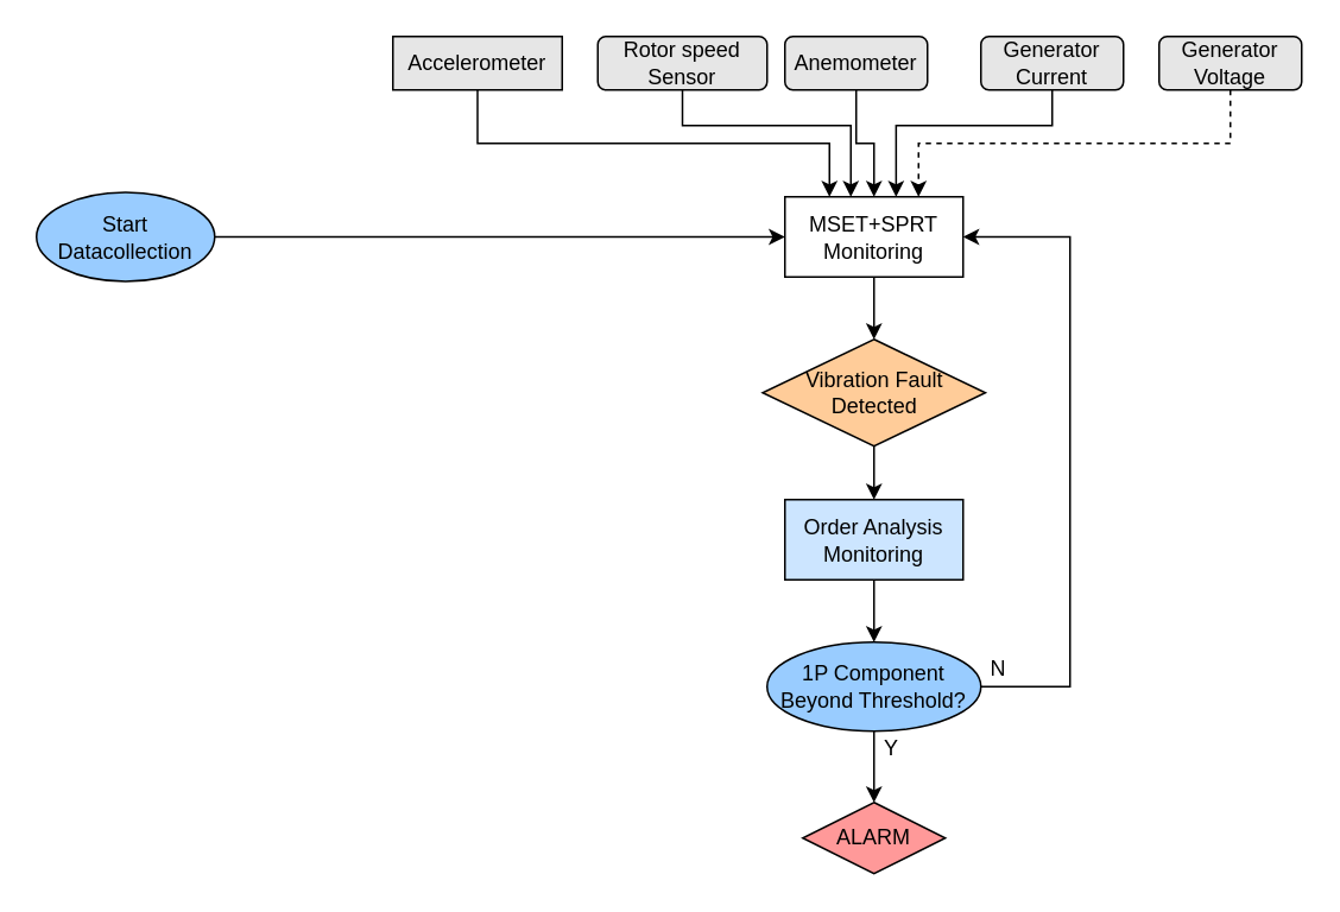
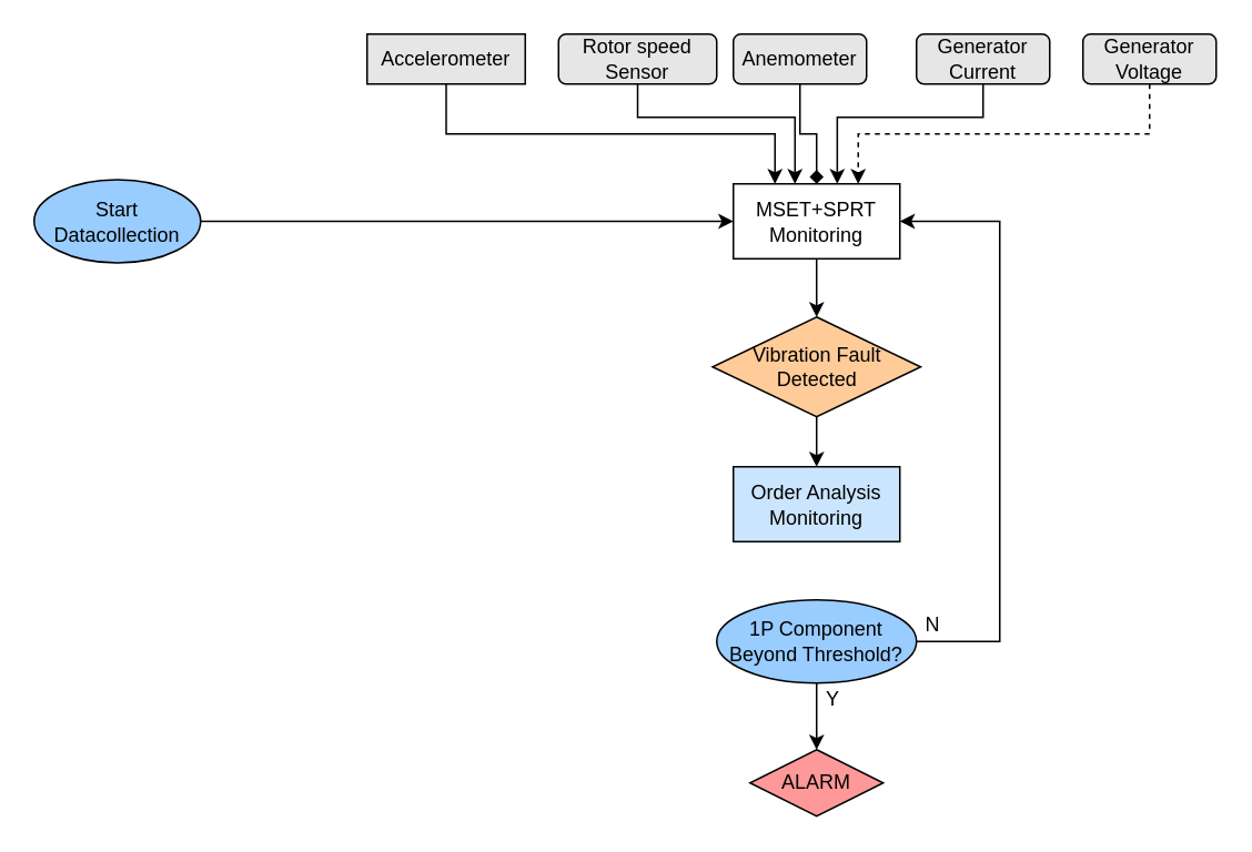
- <mxCell id="3" style="edgeStyle=orthogonalEdgeStyle;rounded=0;orthogonalLoop=1;jettySize=auto;html=1;exitX=0.5;exitY=1;exitDx=0;exitDy=0;entryX=0.5;entryY=0;entryDx=0;entryDy=0;" parent="1" source="4" target="14" edge="1"><mxGeometry relative="1" as="geometry" /></mxCell>
+ <mxCell id="3" style="edgeStyle=orthogonalEdgeStyle;rounded=0;orthogonalLoop=1;jettySize=auto;html=1;exitX=0.5;exitY=1;exitDx=0;exitDy=0;entryX=0.5;entryY=0;entryDx=0;entryDy=0;endArrow=diamond;" parent="1" source="4" target="14" edge="1"><mxGeometry relative="1" as="geometry" /></mxCell>
- <mxCell id="17" style="edgeStyle=orthogonalEdgeStyle;rounded=0;orthogonalLoop=1;jettySize=auto;html=1;exitX=0.5;exitY=1;exitDx=0;exitDy=0;entryX=0.5;entryY=0;entryDx=0;entryDy=0;" parent="1" source="18" target="21" edge="1"><mxGeometry relative="1" as="geometry" /></mxCell>
